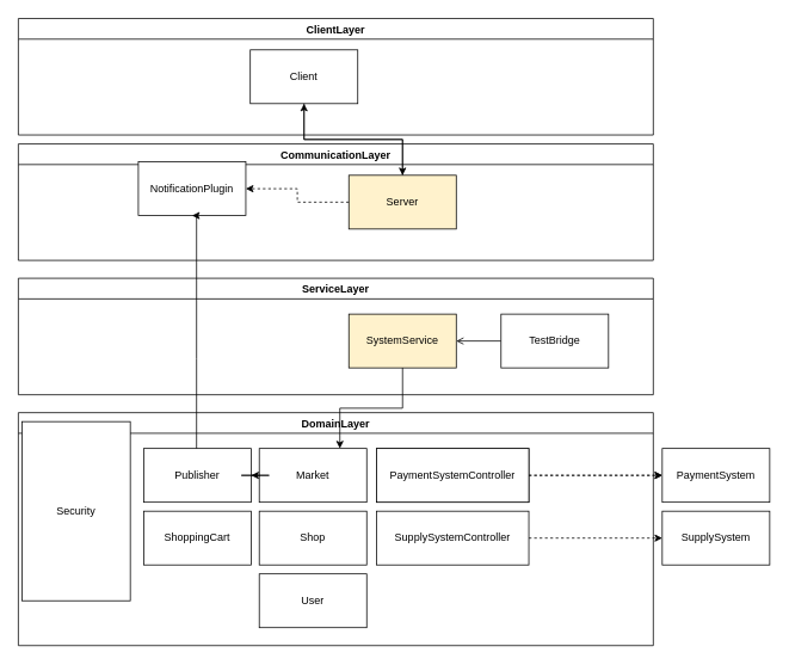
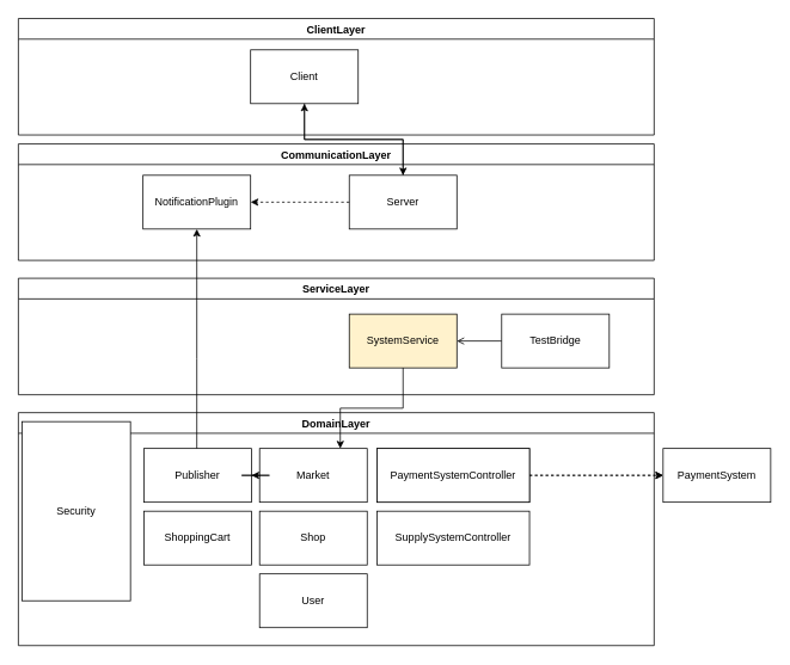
- <mxCell id="27" value="&lt;span style=&quot;text-align: left&quot;&gt;NotificationPlugin&lt;/span&gt;" style="rounded=0;whiteSpace=wrap;html=1;" vertex="1" parent="25"><mxGeometry x="134" y="20" width="120" height="60" as="geometry" /></mxCell>
+ <mxCell id="27" value="&lt;span style=&quot;text-align: left&quot;&gt;NotificationPlugin&lt;/span&gt;" style="rounded=0;whiteSpace=wrap;html=1;" vertex="1" parent="25"><mxGeometry x="139" y="35" width="120" height="60" as="geometry" /></mxCell>
- <mxCell id="26" value="Server" style="rounded=0;whiteSpace=wrap;html=1;fillColor=#fff2cc;" vertex="1" parent="25"><mxGeometry x="369" y="35" width="120" height="60" as="geometry" /></mxCell>
+ <mxCell id="26" value="Server" style="rounded=0;whiteSpace=wrap;html=1;" vertex="1" parent="25"><mxGeometry x="369" y="35" width="120" height="60" as="geometry" /></mxCell>
- <mxCell id="15" style="edgeStyle=orthogonalEdgeStyle;rounded=0;orthogonalLoop=1;jettySize=auto;html=1;dashed=1;" parent="1" source="8" target="3" edge="1"><mxGeometry relative="1" as="geometry" /></mxCell>
- <mxCell id="3" value="SupplySystem&lt;br&gt;" style="rounded=0;whiteSpace=wrap;html=1;" parent="1" vertex="1"><mxGeometry x="739" y="570" width="120" height="60" as="geometry" /></mxCell>
